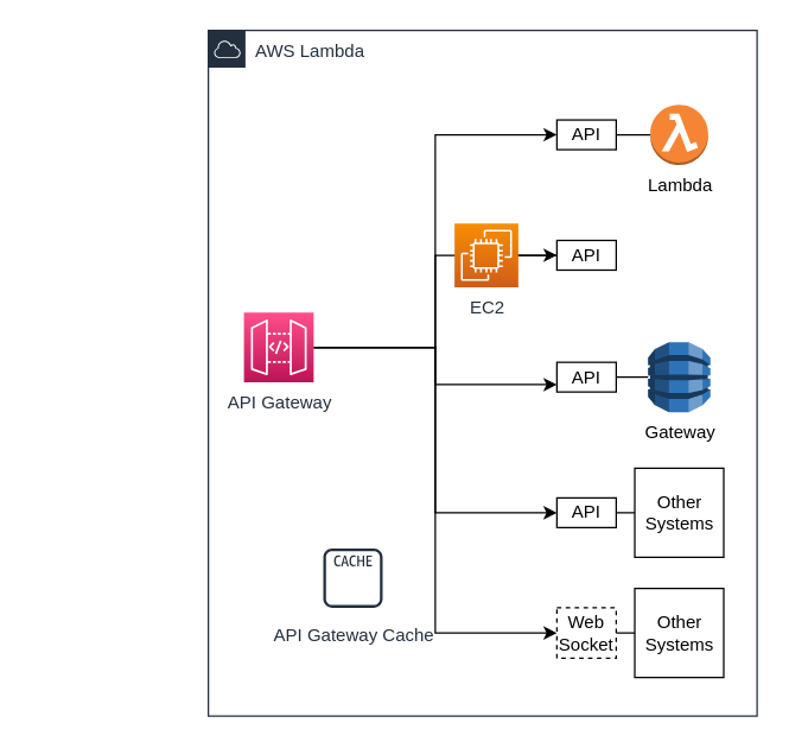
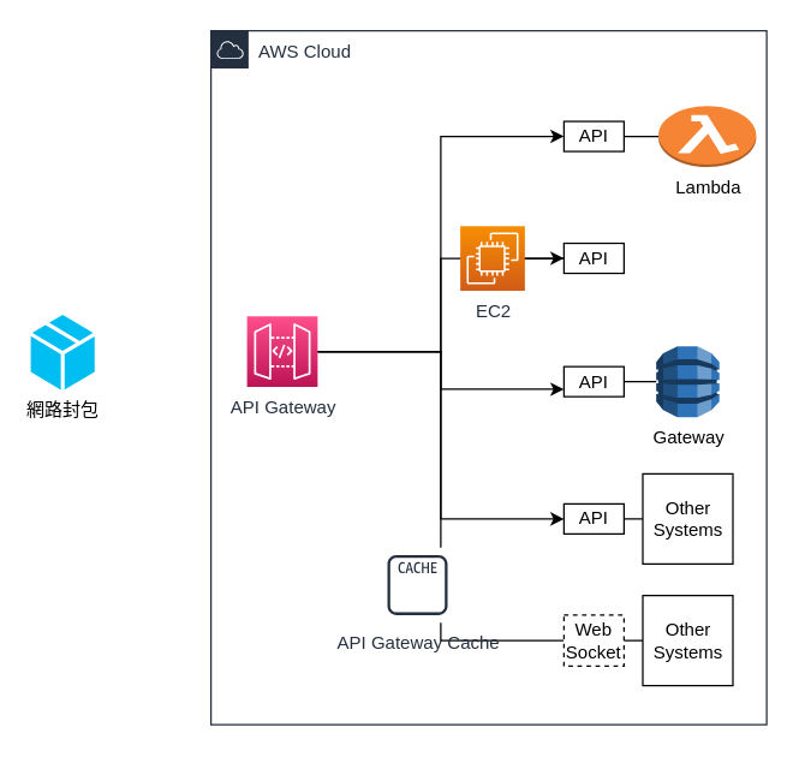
- <mxCell id="10" value="AWS Lambda" style="points=[[0,0],[0.25,0],[0.5,0],[0.75,0],[1,0],[1,0.25],[1,0.5],[1,0.75],[1,1],[0.75,1],[0.5,1],[0.25,1],[0,1],[0,0.75],[0,0.5],[0,0.25]];outlineConnect=0;gradientColor=none;html=1;whiteSpace=wrap;fontSize=12;fontStyle=0;container=1;pointerEvents=0;collapsible=0;recursiveResize=0;shape=mxgraph.aws4.group;grIcon=mxgraph.aws4.group_aws_cloud;strokeColor=#232F3E;fillColor=none;verticalAlign=top;align=left;spacingLeft=30;fontColor=#232F3E;dashed=0;" parent="1" vertex="1"><mxGeometry x="140" y="20" width="370" height="462" as="geometry" /></mxCell>
+ <mxCell id="10" value="AWS Cloud" style="points=[[0,0],[0.25,0],[0.5,0],[0.75,0],[1,0],[1,0.25],[1,0.5],[1,0.75],[1,1],[0.75,1],[0.5,1],[0.25,1],[0,1],[0,0.75],[0,0.5],[0,0.25]];outlineConnect=0;gradientColor=none;html=1;whiteSpace=wrap;fontSize=12;fontStyle=0;container=1;pointerEvents=0;collapsible=0;recursiveResize=0;shape=mxgraph.aws4.group;grIcon=mxgraph.aws4.group_aws_cloud;strokeColor=#232F3E;fillColor=none;verticalAlign=top;align=left;spacingLeft=30;fontColor=#232F3E;dashed=0;" parent="1" vertex="1"><mxGeometry x="140" y="20" width="370" height="462" as="geometry" /></mxCell>
- <mxCell id="12" value="Lambda" style="outlineConnect=0;dashed=0;verticalLabelPosition=bottom;verticalAlign=top;align=center;html=1;shape=mxgraph.aws3.lambda_function;fillColor=#F58534;gradientColor=none;" parent="1" vertex="1"><mxGeometry x="438" y="70" width="39" height="40.7" as="geometry" /></mxCell>
+ <mxCell id="12" value="Lambda" style="outlineConnect=0;dashed=0;verticalLabelPosition=bottom;verticalAlign=top;align=center;html=1;shape=mxgraph.aws3.lambda_function;fillColor=#F58534;gradientColor=none;" parent="1" vertex="1"><mxGeometry x="438" y="70" width="65" height="40.7" as="geometry" /></mxCell>
+ <mxCell id="8" value="網路封包" style="verticalLabelPosition=bottom;html=1;verticalAlign=top;align=center;strokeColor=none;fillColor=#00BEF2;shape=mxgraph.azure.cloud_service_package_file;" parent="1" vertex="1"><mxGeometry x="20" y="209" width="42.5" height="50" as="geometry" /></mxCell>
- <mxCell id="9" value="API Gateway Cache" style="sketch=0;outlineConnect=0;fontColor=#232F3E;gradientColor=none;strokeColor=#232F3E;fillColor=#ffffff;dashed=0;verticalLabelPosition=bottom;verticalAlign=top;align=center;html=1;fontSize=12;fontStyle=0;aspect=fixed;shape=mxgraph.aws4.resourceIcon;resIcon=mxgraph.aws4.cache_node;" parent="1" vertex="1"><mxGeometry x="212.5" y="364" width="50" height="50" as="geometry" /></mxCell>
+ <mxCell id="9" value="API Gateway Cache" style="sketch=0;outlineConnect=0;fontColor=#232F3E;gradientColor=none;strokeColor=#232F3E;fillColor=#ffffff;dashed=0;verticalLabelPosition=bottom;verticalAlign=top;align=center;html=1;fontSize=12;fontStyle=0;aspect=fixed;shape=mxgraph.aws4.resourceIcon;resIcon=mxgraph.aws4.cache_node;" parent="1" vertex="1"><mxGeometry x="252.5" y="364" width="50" height="50" as="geometry" /></mxCell>
- <mxCell id="6" style="edgeStyle=orthogonalEdgeStyle;rounded=0;orthogonalLoop=1;jettySize=auto;html=1;entryX=0;entryY=0.5;entryDx=0;entryDy=0;endArrow=classic;endFill=1;" parent="1" source="7" target="23" edge="1"><mxGeometry relative="1" as="geometry" /></mxCell>
+ <mxCell id="6" style="edgeStyle=orthogonalEdgeStyle;rounded=0;orthogonalLoop=1;jettySize=auto;html=1;entryX=0;entryY=0.5;entryDx=0;entryDy=0;endArrow=none;endFill=1;" parent="1" source="7" target="23" edge="1"><mxGeometry relative="1" as="geometry" /></mxCell>
